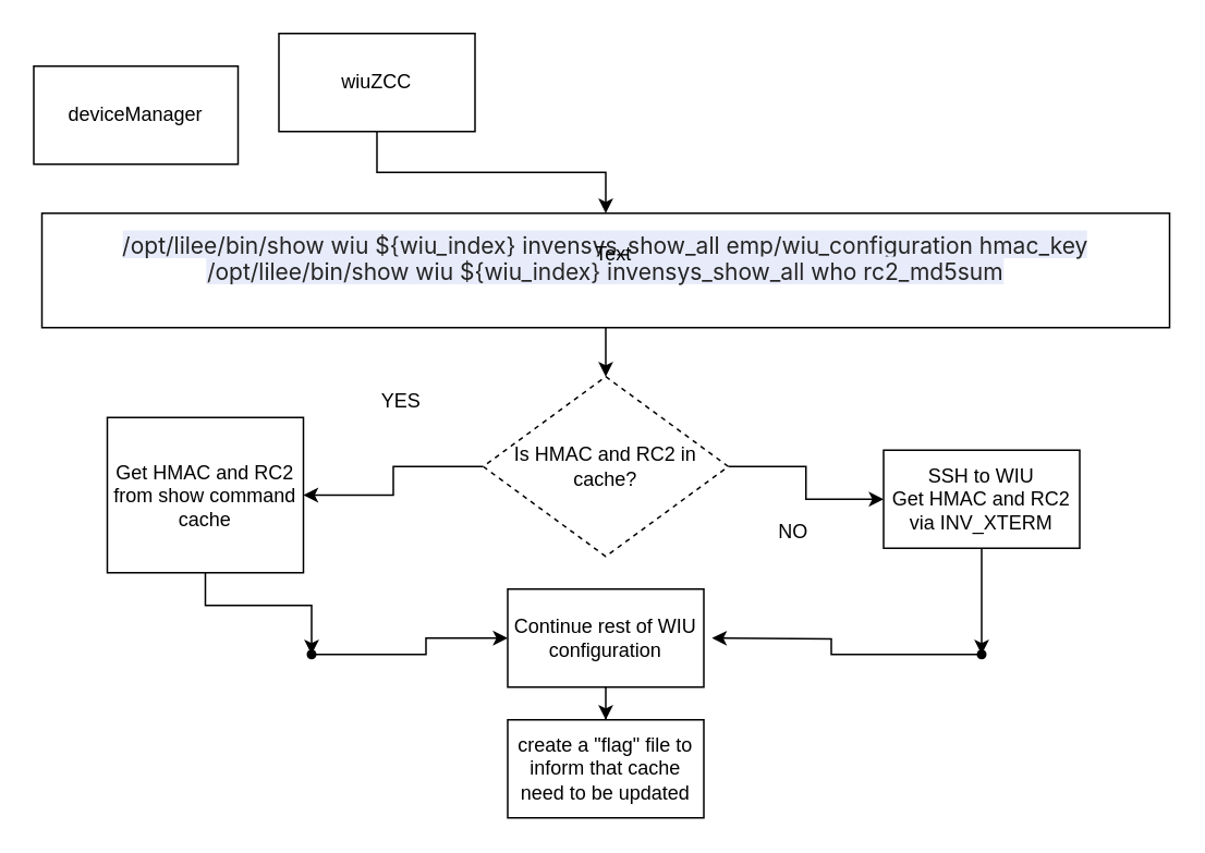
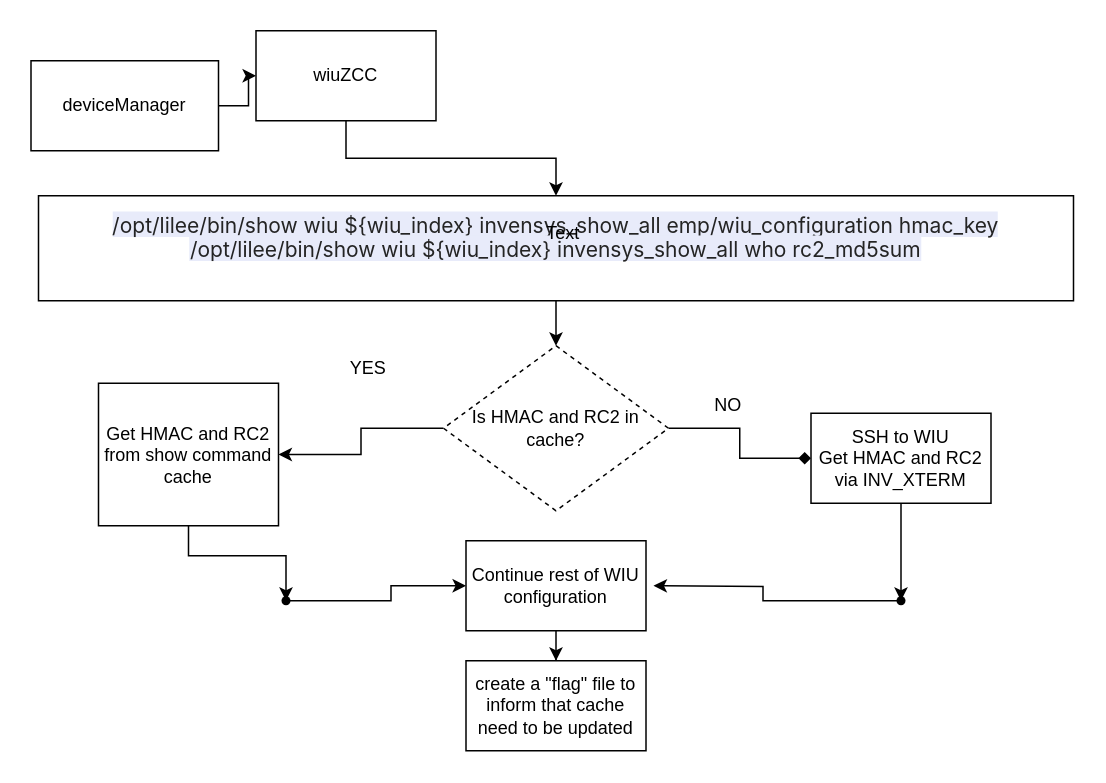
+ <mxCell id="2" value="" style="edgeStyle=orthogonalEdgeStyle;rounded=0;orthogonalLoop=1;jettySize=auto;html=1;" parent="1" source="3" target="5" edge="1"><mxGeometry relative="1" as="geometry" /></mxCell>
- <mxCell id="8" value="" style="edgeStyle=orthogonalEdgeStyle;rounded=0;orthogonalLoop=1;jettySize=auto;html=1;" parent="1" source="10" target="12" edge="1"><mxGeometry relative="1" as="geometry" /></mxCell>
+ <mxCell id="8" value="" style="edgeStyle=orthogonalEdgeStyle;rounded=0;orthogonalLoop=1;jettySize=auto;html=1;endArrow=diamond;" parent="1" source="10" target="12" edge="1"><mxGeometry relative="1" as="geometry" /></mxCell>
- <mxCell id="14" value="NO" style="text;html=1;strokeColor=none;fillColor=none;align=center;verticalAlign=middle;whiteSpace=wrap;rounded=0;" parent="1" vertex="1"><mxGeometry x="455" y="310" width="60" height="30" as="geometry" /></mxCell>
+ <mxCell id="14" value="NO" style="text;html=1;strokeColor=none;fillColor=none;align=center;verticalAlign=middle;whiteSpace=wrap;rounded=0;" parent="1" vertex="1"><mxGeometry x="455" y="255" width="60" height="30" as="geometry" /></mxCell>
